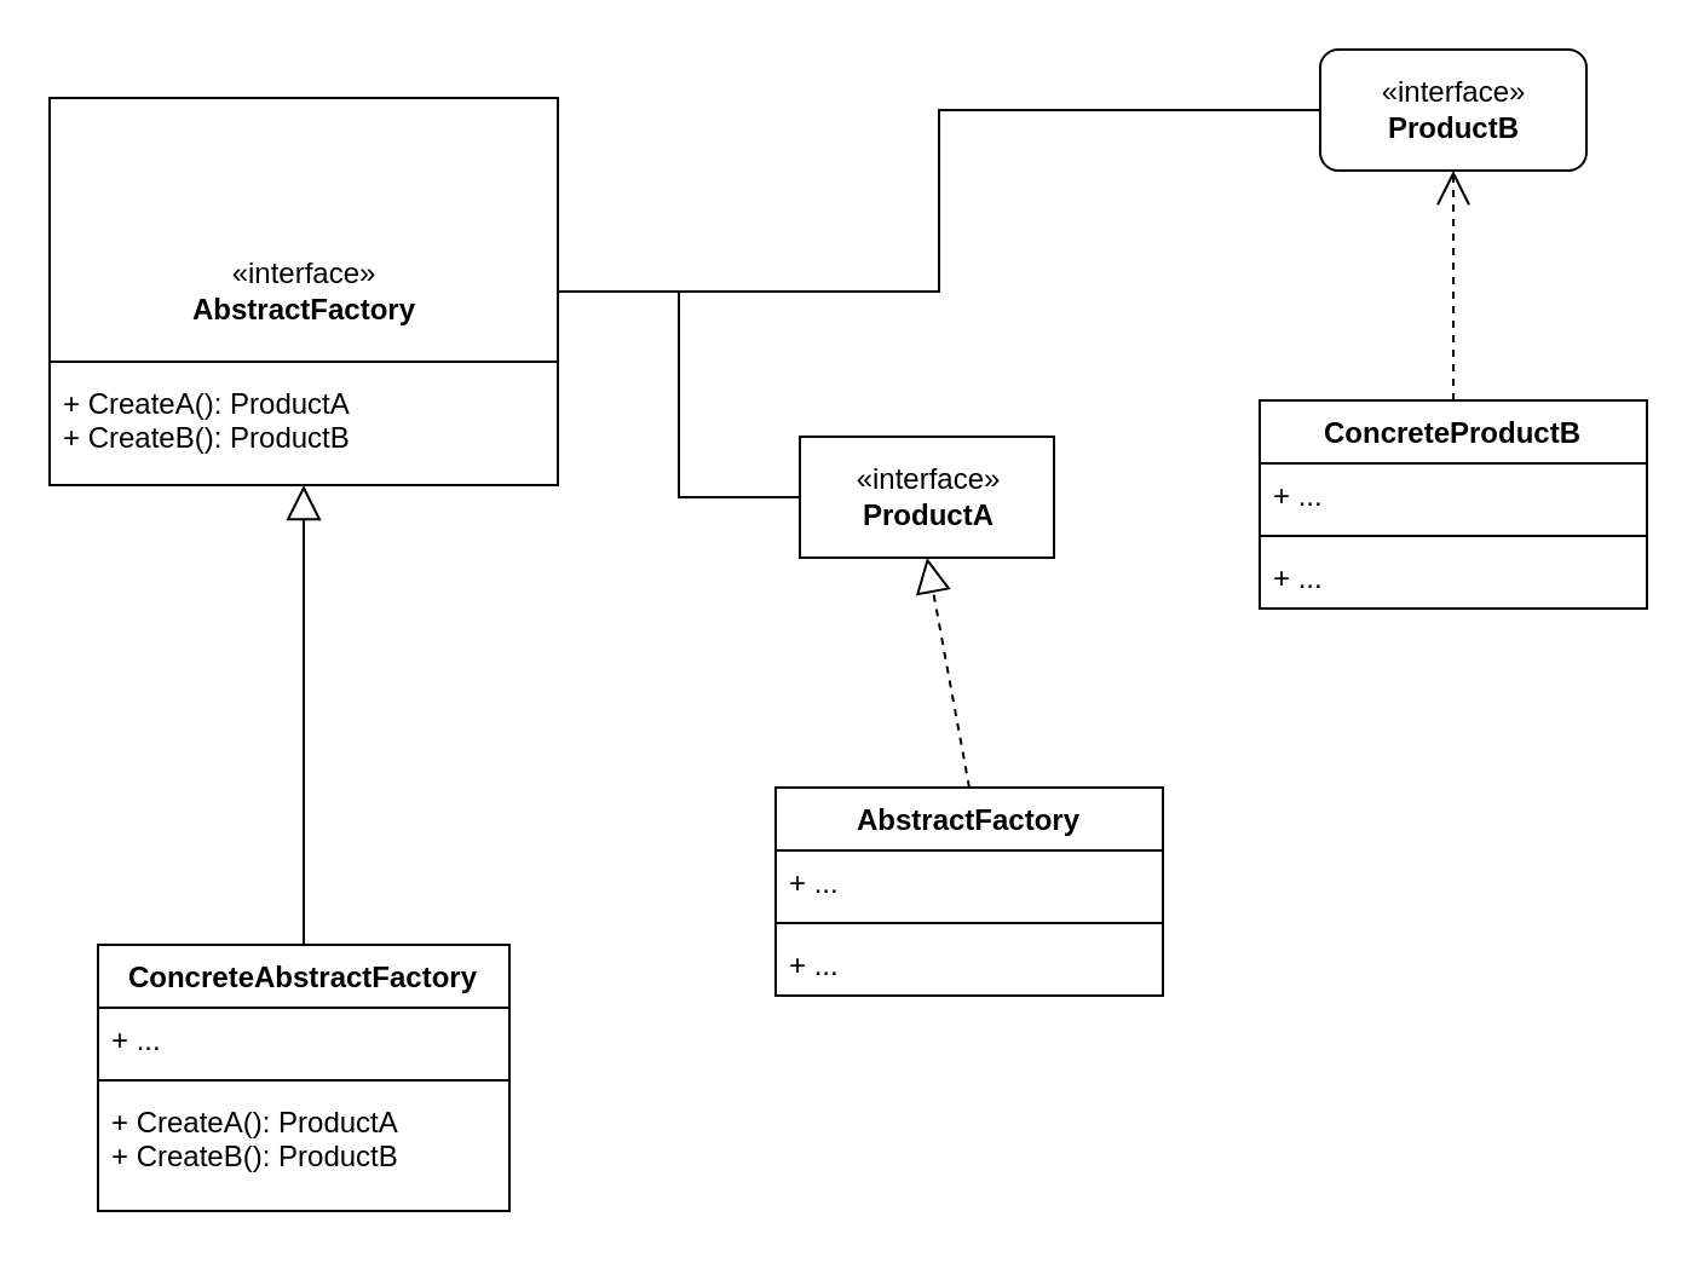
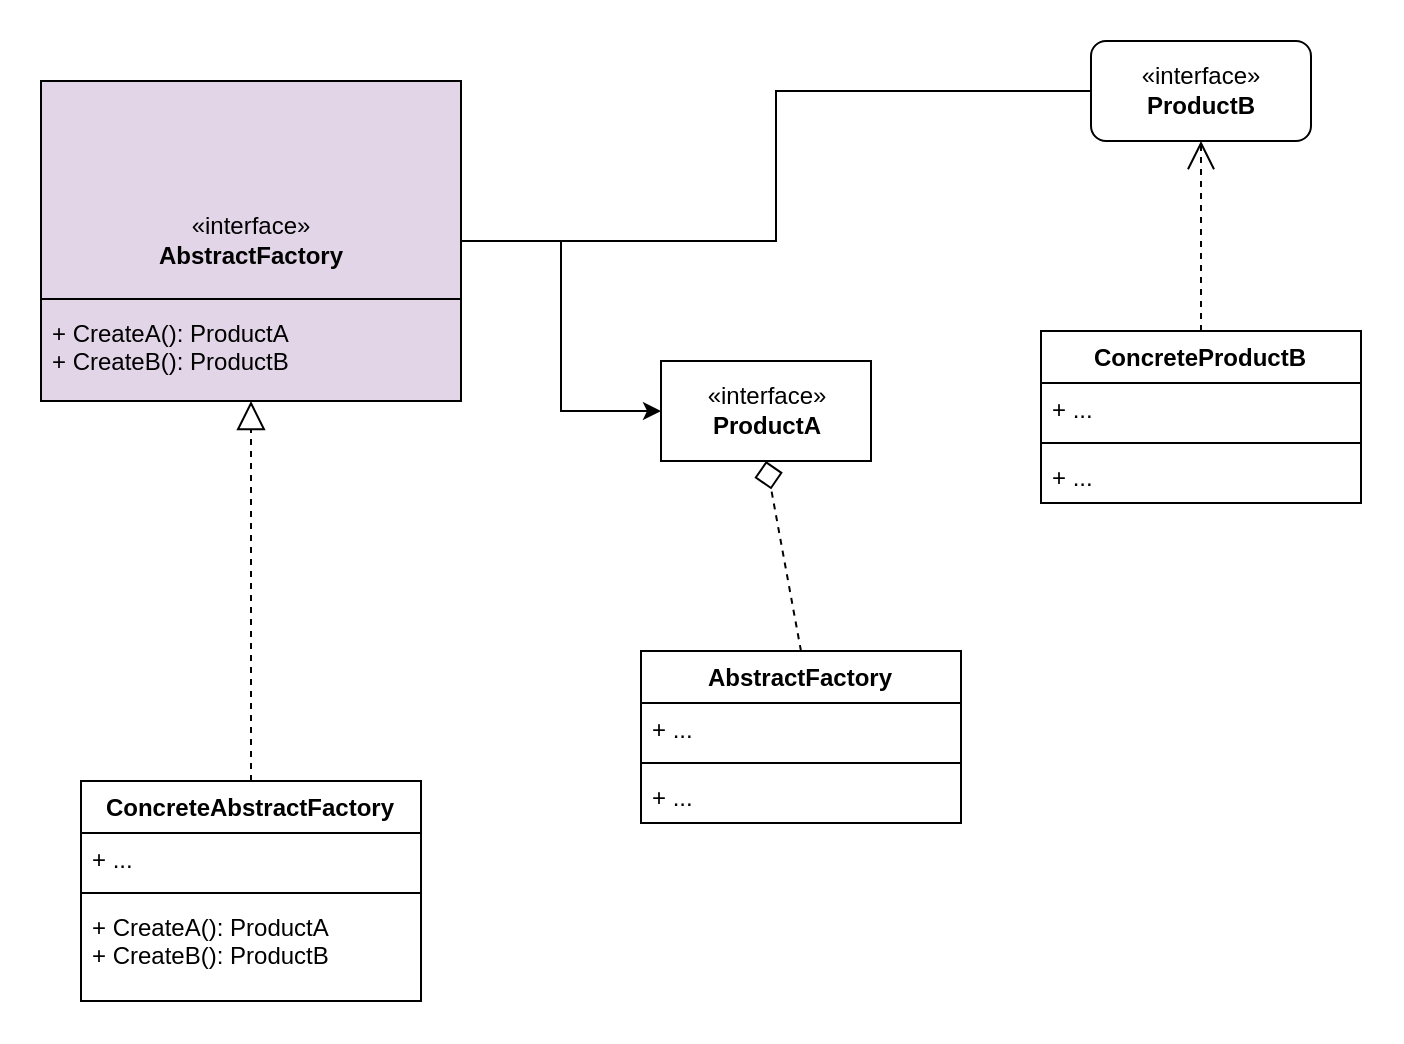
- <mxCell id="4" value="«interface»&lt;br&gt;&lt;b&gt;AbstractFactory&lt;/b&gt;" style="html=1;" vertex="1" parent="1"><mxGeometry x="20" y="40" width="210" height="160" as="geometry" /></mxCell>
+ <mxCell id="4" value="«interface»&lt;br&gt;&lt;b&gt;AbstractFactory&lt;/b&gt;" style="html=1;fillColor=#e1d5e7;" vertex="1" parent="1"><mxGeometry x="20" y="40" width="210" height="160" as="geometry" /></mxCell>
- <mxCell id="2" style="edgeStyle=orthogonalEdgeStyle;orthogonalLoop=1;jettySize=auto;html=1;exitX=1;exitY=0.5;exitDx=0;exitDy=0;entryX=0;entryY=0.5;entryDx=0;entryDy=0;strokeColor=#000000;rounded=0;endArrow=none;" edge="1" parent="1" source="4" target="8"><mxGeometry relative="1" as="geometry" /></mxCell>
+ <mxCell id="2" style="edgeStyle=orthogonalEdgeStyle;orthogonalLoop=1;jettySize=auto;html=1;exitX=1;exitY=0.5;exitDx=0;exitDy=0;entryX=0;entryY=0.5;entryDx=0;entryDy=0;strokeColor=#000000;rounded=0;" edge="1" parent="1" source="4" target="8"><mxGeometry relative="1" as="geometry" /></mxCell>
- <mxCell id="9" value="" style="endArrow=block;dashed=1;endFill=0;endSize=12;html=1;strokeColor=#000000;exitX=0.5;exitY=0;exitDx=0;exitDy=0;entryX=0.5;entryY=1;entryDx=0;entryDy=0;" edge="1" parent="1" source="20" target="8"><mxGeometry width="160" relative="1" as="geometry"><mxPoint x="404.5" y="300" as="sourcePoint" /><mxPoint x="440" y="275" as="targetPoint" /></mxGeometry></mxCell>
+ <mxCell id="9" value="" style="endArrow=diamond;dashed=1;endFill=0;endSize=12;html=1;strokeColor=#000000;exitX=0.5;exitY=0;exitDx=0;exitDy=0;entryX=0.5;entryY=1;entryDx=0;entryDy=0;" edge="1" parent="1" source="20" target="8"><mxGeometry width="160" relative="1" as="geometry"><mxPoint x="404.5" y="300" as="sourcePoint" /><mxPoint x="440" y="275" as="targetPoint" /></mxGeometry></mxCell>
- <mxCell id="7" value="" style="endArrow=block;dashed=0;endFill=0;endSize=12;html=1;strokeColor=#000000;entryX=0.5;entryY=1;entryDx=0;entryDy=0;exitX=0.5;exitY=0;exitDx=0;exitDy=0;" edge="1" parent="1" source="10" target="4"><mxGeometry width="160" relative="1" as="geometry"><mxPoint x="170" y="200" as="sourcePoint" /><mxPoint x="330" y="200" as="targetPoint" /></mxGeometry></mxCell>
+ <mxCell id="7" value="" style="endArrow=block;dashed=1;endFill=0;endSize=12;html=1;strokeColor=#000000;entryX=0.5;entryY=1;entryDx=0;entryDy=0;exitX=0.5;exitY=0;exitDx=0;exitDy=0;" edge="1" parent="1" source="10" target="4"><mxGeometry width="160" relative="1" as="geometry"><mxPoint x="170" y="200" as="sourcePoint" /><mxPoint x="330" y="200" as="targetPoint" /></mxGeometry></mxCell>
